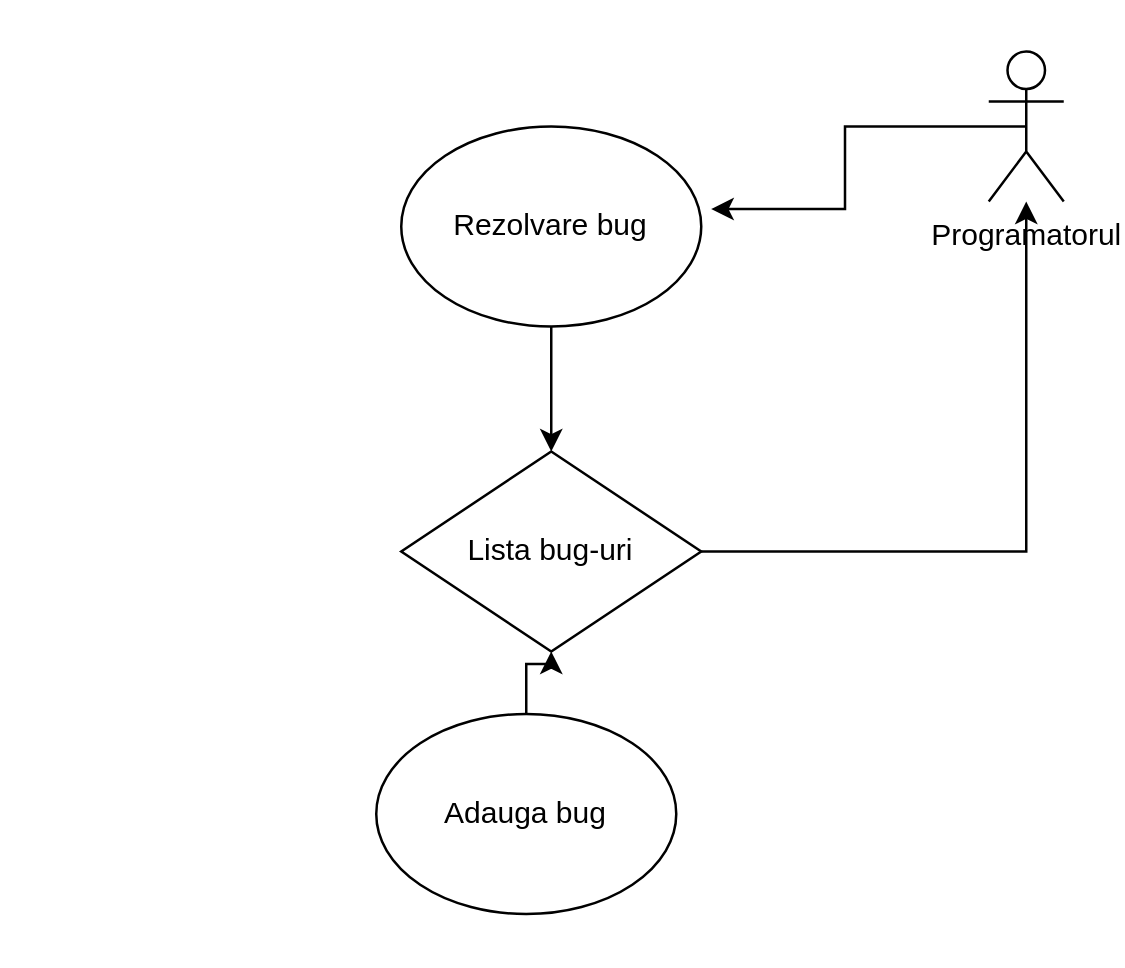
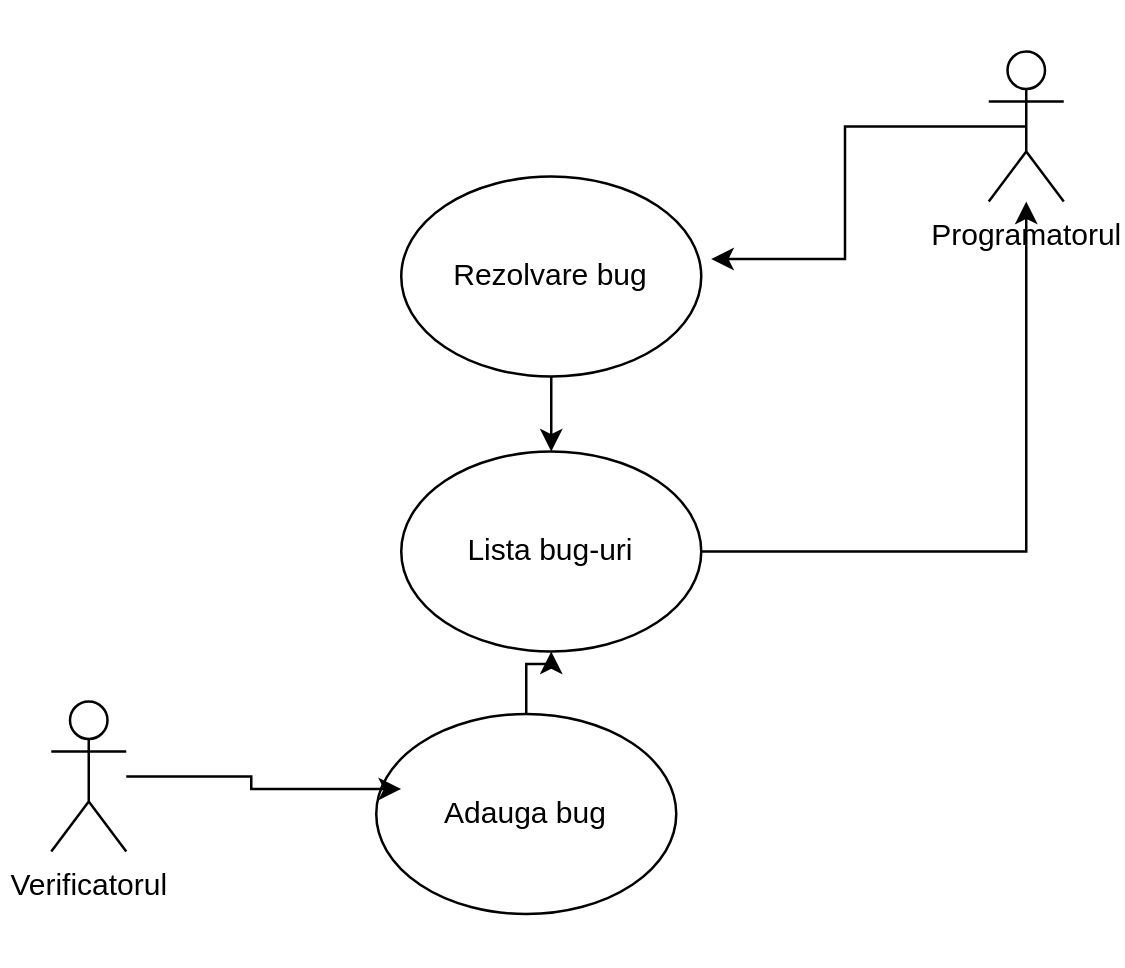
- <mxCell id="5" value="Rezolvare bug" style="ellipse;whiteSpace=wrap;html=1;strokeColor=default;align=center;verticalAlign=middle;fontFamily=Helvetica;fontSize=12;fontColor=default;fillColor=default;" vertex="1" parent="1"><mxGeometry x="160" y="50" width="120" height="80" as="geometry" /></mxCell>
+ <mxCell id="5" value="Rezolvare bug" style="ellipse;whiteSpace=wrap;html=1;strokeColor=default;align=center;verticalAlign=middle;fontFamily=Helvetica;fontSize=12;fontColor=default;fillColor=default;" vertex="1" parent="1"><mxGeometry x="160" y="70" width="120" height="80" as="geometry" /></mxCell>
- <mxCell id="10" value="Lista bug-uri" style="rhombus;whiteSpace=wrap;html=1;strokeColor=default;align=center;verticalAlign=middle;fontFamily=Helvetica;fontSize=12;fontColor=default;fillColor=default;" vertex="1" parent="1"><mxGeometry x="160" y="180" width="120" height="80" as="geometry" /></mxCell>
+ <mxCell id="10" value="Lista bug-uri" style="ellipse;whiteSpace=wrap;html=1;strokeColor=default;align=center;verticalAlign=middle;fontFamily=Helvetica;fontSize=12;fontColor=default;fillColor=default;" vertex="1" parent="1"><mxGeometry x="160" y="180" width="120" height="80" as="geometry" /></mxCell>
+ <mxCell id="3" value="Verificatorul" style="shape=umlActor;verticalLabelPosition=bottom;verticalAlign=top;html=1;outlineConnect=0;" vertex="1" parent="1"><mxGeometry x="20" y="280" width="30" height="60" as="geometry" /></mxCell>
+ <mxCell id="8" style="edgeStyle=orthogonalEdgeStyle;rounded=0;orthogonalLoop=1;jettySize=auto;html=1;entryX=0.083;entryY=0.375;entryDx=0;entryDy=0;entryPerimeter=0;fontFamily=Helvetica;fontSize=12;fontColor=default;" edge="1" parent="1" source="3" target="7"><mxGeometry relative="1" as="geometry" /></mxCell>
